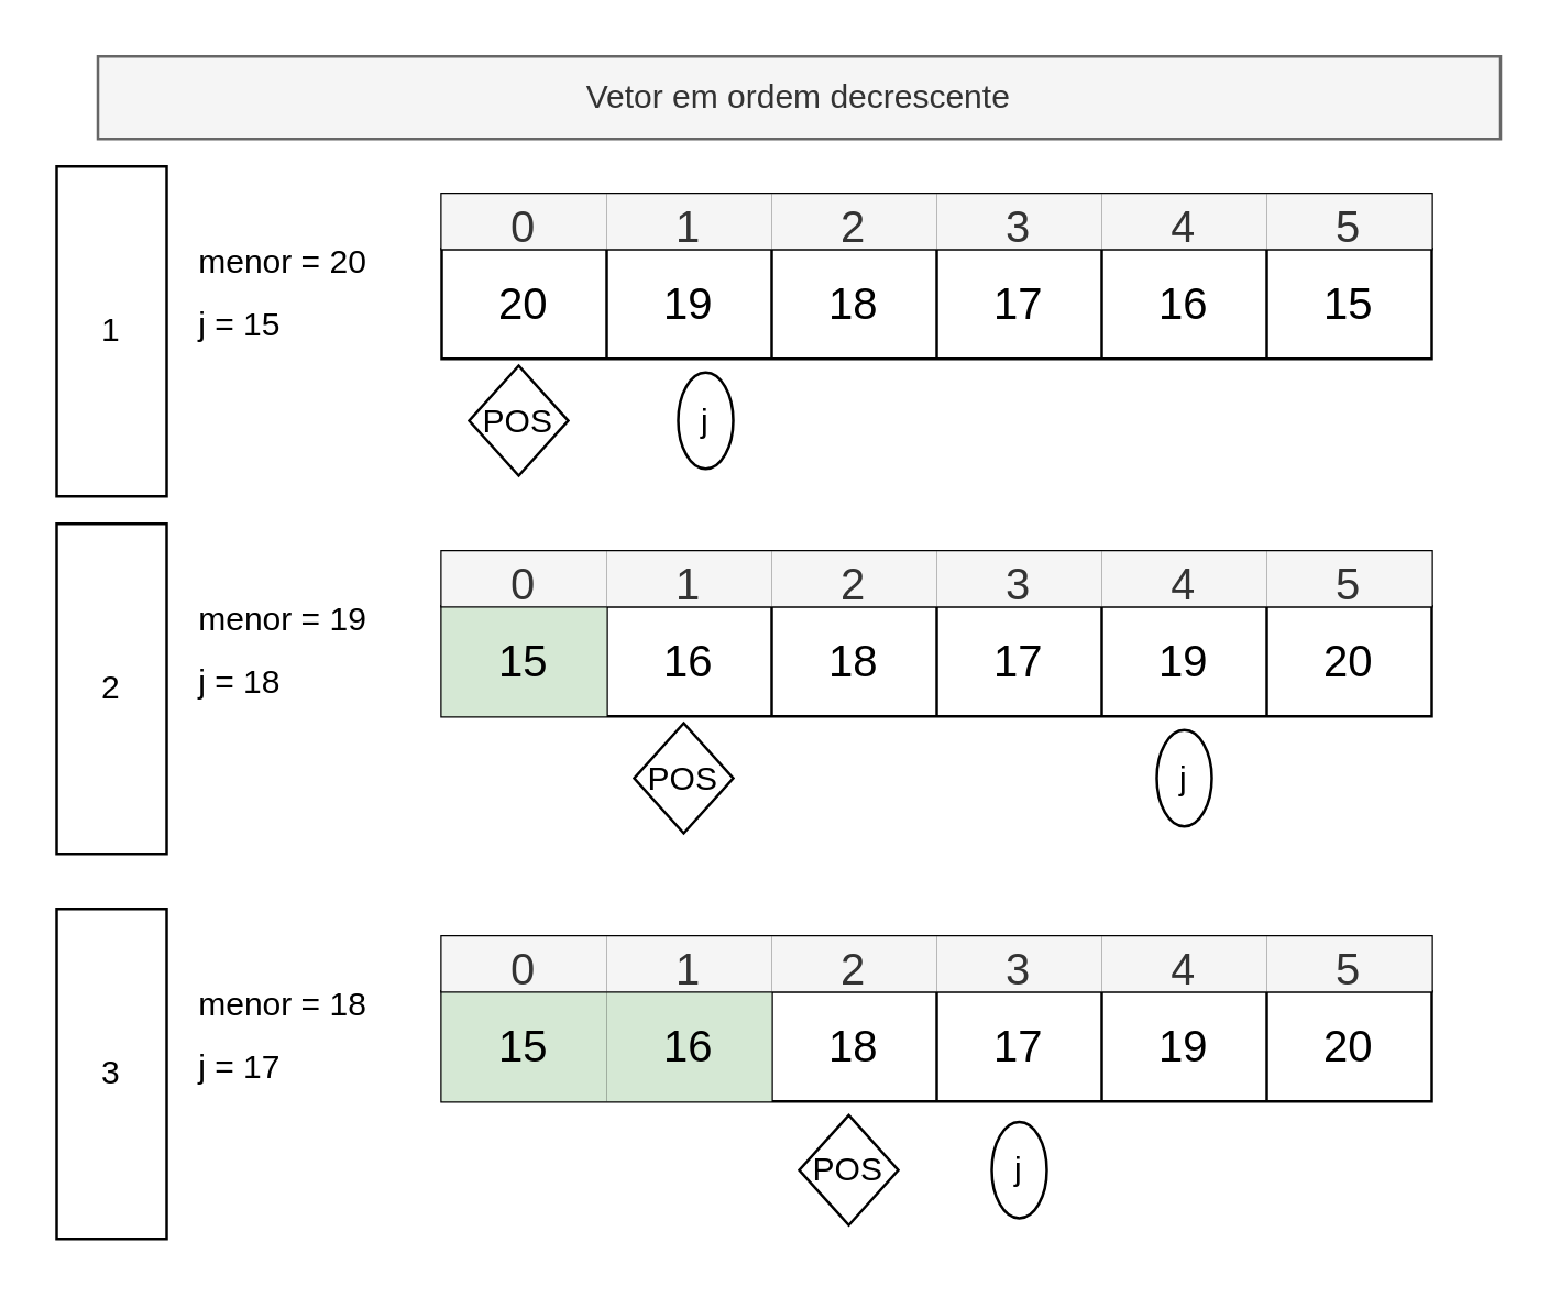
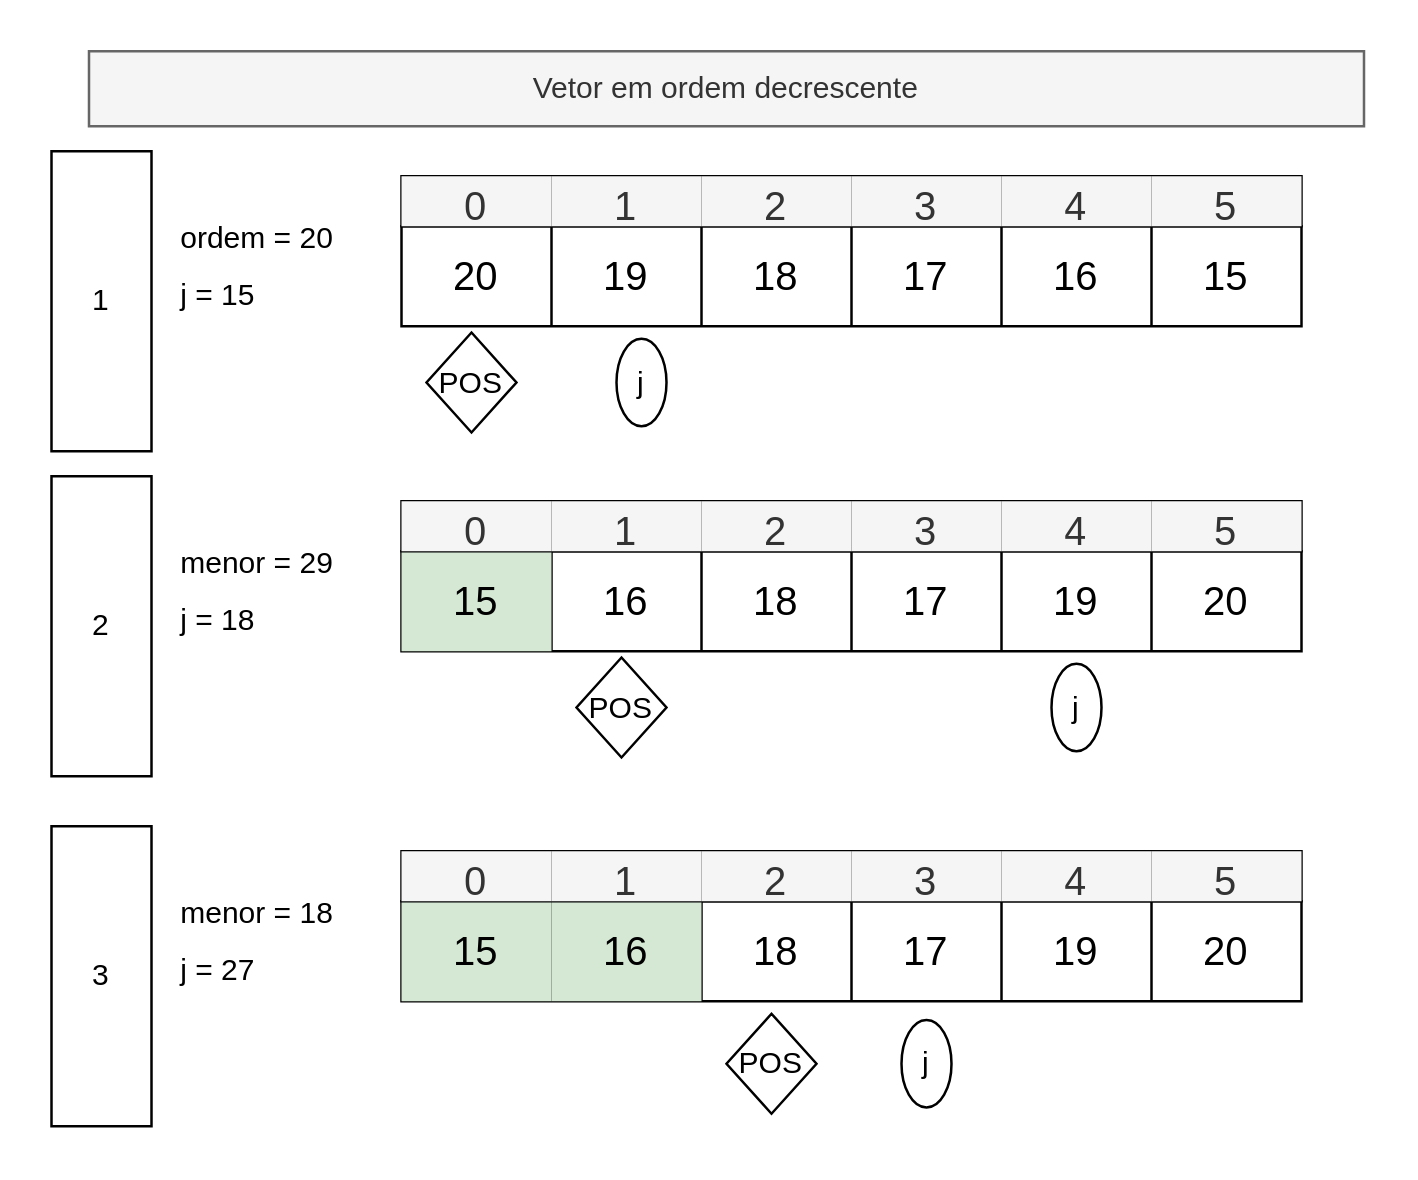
- <mxCell id="21" value="menor = 20" style="text;html=1;strokeColor=none;fillColor=none;align=left;verticalAlign=middle;whiteSpace=wrap;rounded=0;" parent="1" vertex="1"><mxGeometry x="70" y="80" width="80" height="30" as="geometry" /></mxCell>
+ <mxCell id="21" value="ordem = 20" style="text;html=1;strokeColor=none;fillColor=none;align=left;verticalAlign=middle;whiteSpace=wrap;rounded=0;" parent="1" vertex="1"><mxGeometry x="70" y="80" width="80" height="30" as="geometry" /></mxCell>
- <mxCell id="42" value="menor = 19" style="text;html=1;strokeColor=none;fillColor=none;align=left;verticalAlign=middle;whiteSpace=wrap;rounded=0;" parent="1" vertex="1"><mxGeometry x="70" y="210" width="80" height="30" as="geometry" /></mxCell>
+ <mxCell id="42" value="menor = 29" style="text;html=1;strokeColor=none;fillColor=none;align=left;verticalAlign=middle;whiteSpace=wrap;rounded=0;" parent="1" vertex="1"><mxGeometry x="70" y="210" width="80" height="30" as="geometry" /></mxCell>
- <mxCell id="64" value="j = 17" style="text;html=1;strokeColor=none;fillColor=none;align=left;verticalAlign=middle;whiteSpace=wrap;rounded=0;" parent="1" vertex="1"><mxGeometry x="70" y="372.5" width="60" height="30" as="geometry" /></mxCell>
+ <mxCell id="64" value="j = 27" style="text;html=1;strokeColor=none;fillColor=none;align=left;verticalAlign=middle;whiteSpace=wrap;rounded=0;" parent="1" vertex="1"><mxGeometry x="70" y="372.5" width="60" height="30" as="geometry" /></mxCell>
